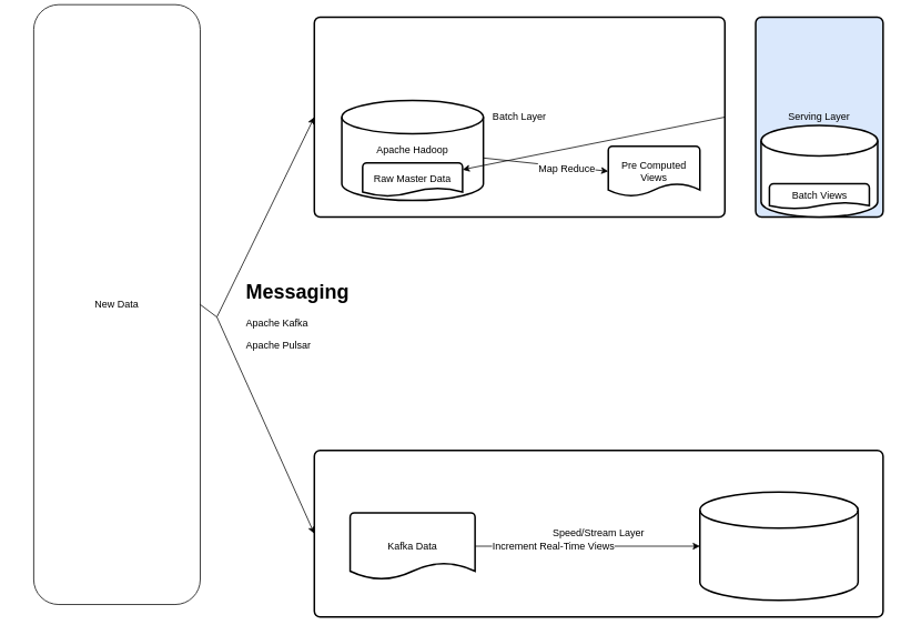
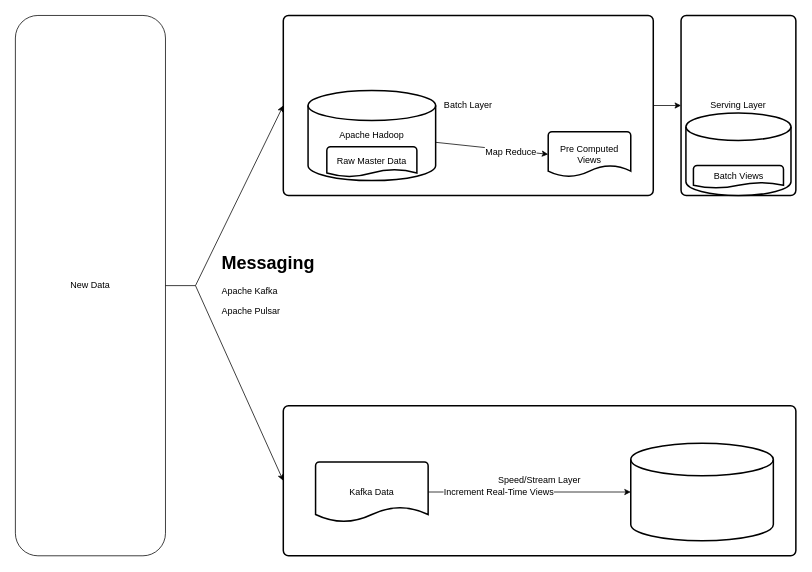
- <mxCell id="13" value="Serving Layer" style="rounded=1;whiteSpace=wrap;html=1;absoluteArcSize=1;arcSize=14;strokeWidth=2;fillColor=#dae8fc;" vertex="1" parent="1"><mxGeometry x="907" y="20" width="153" height="240" as="geometry" /></mxCell>
+ <mxCell id="13" value="Serving Layer" style="rounded=1;whiteSpace=wrap;html=1;absoluteArcSize=1;arcSize=14;strokeWidth=2;" vertex="1" parent="1"><mxGeometry x="907" y="20" width="153" height="240" as="geometry" /></mxCell>
- <mxCell id="17" value="" style="endArrow=classic;html=1;exitX=1;exitY=0.5;exitDx=0;exitDy=0;" edge="1" parent="1" source="3" target="16"><mxGeometry width="50" height="50" relative="1" as="geometry"><mxPoint x="860" y="340" as="sourcePoint" /><mxPoint x="910" y="290" as="targetPoint" /></mxGeometry></mxCell>
+ <mxCell id="17" value="" style="endArrow=classic;html=1;exitX=1;exitY=0.5;exitDx=0;exitDy=0;entryX=0;entryY=0.5;entryDx=0;entryDy=0;" edge="1" parent="1" source="3" target="13"><mxGeometry width="50" height="50" relative="1" as="geometry"><mxPoint x="860" y="340" as="sourcePoint" /><mxPoint x="910" y="290" as="targetPoint" /></mxGeometry></mxCell>
- <mxCell id="2" value="&lt;div&gt;New Data&lt;/div&gt;" style="rounded=1;whiteSpace=wrap;html=1;" vertex="1" parent="1"><mxGeometry x="40" y="5" width="200" height="720" as="geometry" /></mxCell>
+ <mxCell id="2" value="&lt;div&gt;New Data&lt;/div&gt;" style="rounded=1;whiteSpace=wrap;html=1;" vertex="1" parent="1"><mxGeometry x="20" y="20" width="200" height="720" as="geometry" /></mxCell>
